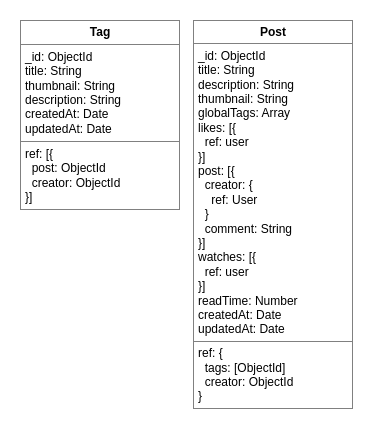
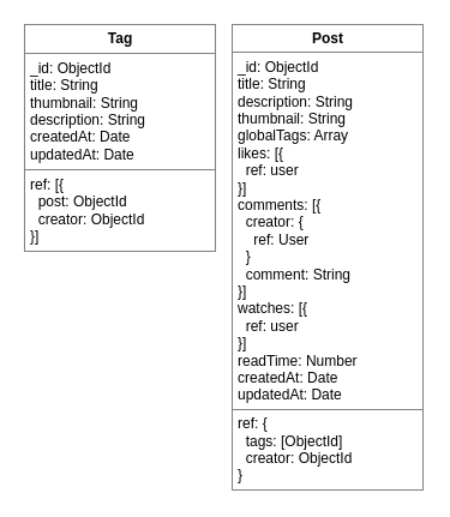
- <mxCell id="3" value="&lt;table border=&quot;1&quot; width=&quot;100%&quot; height=&quot;100%&quot; cellpadding=&quot;4&quot; style=&quot;width:100%;height:100%;border-collapse:collapse;&quot;&gt;&lt;tbody&gt;&lt;tr&gt;&lt;th align=&quot;center&quot;&gt;&lt;b&gt;Post&lt;/b&gt;&lt;/th&gt;&lt;/tr&gt;&lt;tr&gt;&lt;td&gt;&lt;div style=&quot;&quot;&gt;&lt;span data-darkreader-inline-bgcolor=&quot;&quot; style=&quot;background-color: initial; --darkreader-inline-bgcolor: initial;&quot;&gt;_id: ObjectId&lt;/span&gt;&lt;/div&gt;&lt;div style=&quot;&quot;&gt;title&lt;span data-darkreader-inline-bgcolor=&quot;&quot; style=&quot;background-color: initial; --darkreader-inline-bgcolor: initial;&quot;&gt;: String&lt;/span&gt;&lt;/div&gt;&lt;div style=&quot;&quot;&gt;description&lt;span data-darkreader-inline-bgcolor=&quot;&quot; style=&quot;background-color: initial; --darkreader-inline-bgcolor: initial;&quot;&gt;: String&lt;/span&gt;&lt;/div&gt;&lt;div style=&quot;&quot;&gt;thumbnail&lt;span data-darkreader-inline-bgcolor=&quot;&quot; style=&quot;background-color: initial; --darkreader-inline-bgcolor: initial;&quot;&gt;: String&lt;/span&gt;&lt;/div&gt;&lt;div style=&quot;&quot;&gt;globalTags&lt;span data-darkreader-inline-bgcolor=&quot;&quot; style=&quot;background-color: initial; --darkreader-inline-bgcolor: initial;&quot;&gt;: Array&lt;/span&gt;&lt;/div&gt;&lt;div style=&quot;&quot;&gt;likes: [{&lt;/div&gt;&lt;div style=&quot;&quot;&gt;&amp;nbsp; ref: user&lt;/div&gt;&lt;div style=&quot;&quot;&gt;}]&lt;/div&gt;&lt;div style=&quot;&quot;&gt;post: [{&lt;/div&gt;&lt;div style=&quot;&quot;&gt;&amp;nbsp; creator: {&lt;/div&gt;&lt;div style=&quot;&quot;&gt;&amp;nbsp; &amp;nbsp; ref: User&lt;/div&gt;&lt;div style=&quot;&quot;&gt;&amp;nbsp; }&lt;/div&gt;&lt;div style=&quot;&quot;&gt;&amp;nbsp; comment: String&lt;/div&gt;&lt;div style=&quot;&quot;&gt;}]&lt;/div&gt;&lt;div style=&quot;&quot;&gt;watches: [{&lt;/div&gt;&lt;div style=&quot;&quot;&gt;&amp;nbsp; ref: user&lt;/div&gt;&lt;div style=&quot;&quot;&gt;}]&lt;/div&gt;&lt;div style=&quot;&quot;&gt;readTime&lt;span data-darkreader-inline-bgcolor=&quot;&quot; style=&quot;background-color: initial; --darkreader-inline-bgcolor: initial;&quot;&gt;: Number&lt;/span&gt;&lt;/div&gt;&lt;div style=&quot;&quot;&gt;createdAt&lt;span data-darkreader-inline-bgcolor=&quot;&quot; style=&quot;background-color: initial; --darkreader-inline-bgcolor: initial;&quot;&gt;: Date&lt;/span&gt;&lt;/div&gt;&lt;div style=&quot;&quot;&gt;updatedAt&lt;span data-darkreader-inline-bgcolor=&quot;&quot; style=&quot;background-color: initial; --darkreader-inline-bgcolor: initial;&quot;&gt;: Date&lt;/span&gt;&lt;/div&gt;&lt;/td&gt;&lt;/tr&gt;&lt;tr&gt;&lt;td&gt;ref: {&lt;br&gt;&amp;nbsp; tags: [ObjectId]&lt;br&gt;&amp;nbsp; creator: ObjectId&lt;br&gt;}&lt;/td&gt;&lt;/tr&gt;&lt;/tbody&gt;&lt;/table&gt;" style="text;html=1;whiteSpace=wrap;strokeColor=none;fillColor=none;overflow=fill;" parent="1" vertex="1"><mxGeometry x="193" y="20" width="160" height="389" as="geometry" /></mxCell>
+ <mxCell id="3" value="&lt;table border=&quot;1&quot; width=&quot;100%&quot; height=&quot;100%&quot; cellpadding=&quot;4&quot; style=&quot;width:100%;height:100%;border-collapse:collapse;&quot;&gt;&lt;tbody&gt;&lt;tr&gt;&lt;th align=&quot;center&quot;&gt;&lt;b&gt;Post&lt;/b&gt;&lt;/th&gt;&lt;/tr&gt;&lt;tr&gt;&lt;td&gt;&lt;div style=&quot;&quot;&gt;&lt;span data-darkreader-inline-bgcolor=&quot;&quot; style=&quot;background-color: initial; --darkreader-inline-bgcolor: initial;&quot;&gt;_id: ObjectId&lt;/span&gt;&lt;/div&gt;&lt;div style=&quot;&quot;&gt;title&lt;span data-darkreader-inline-bgcolor=&quot;&quot; style=&quot;background-color: initial; --darkreader-inline-bgcolor: initial;&quot;&gt;: String&lt;/span&gt;&lt;/div&gt;&lt;div style=&quot;&quot;&gt;description&lt;span data-darkreader-inline-bgcolor=&quot;&quot; style=&quot;background-color: initial; --darkreader-inline-bgcolor: initial;&quot;&gt;: String&lt;/span&gt;&lt;/div&gt;&lt;div style=&quot;&quot;&gt;thumbnail&lt;span data-darkreader-inline-bgcolor=&quot;&quot; style=&quot;background-color: initial; --darkreader-inline-bgcolor: initial;&quot;&gt;: String&lt;/span&gt;&lt;/div&gt;&lt;div style=&quot;&quot;&gt;globalTags&lt;span data-darkreader-inline-bgcolor=&quot;&quot; style=&quot;background-color: initial; --darkreader-inline-bgcolor: initial;&quot;&gt;: Array&lt;/span&gt;&lt;/div&gt;&lt;div style=&quot;&quot;&gt;likes: [{&lt;/div&gt;&lt;div style=&quot;&quot;&gt;&amp;nbsp; ref: user&lt;/div&gt;&lt;div style=&quot;&quot;&gt;}]&lt;/div&gt;&lt;div style=&quot;&quot;&gt;comments: [{&lt;/div&gt;&lt;div style=&quot;&quot;&gt;&amp;nbsp; creator: {&lt;/div&gt;&lt;div style=&quot;&quot;&gt;&amp;nbsp; &amp;nbsp; ref: User&lt;/div&gt;&lt;div style=&quot;&quot;&gt;&amp;nbsp; }&lt;/div&gt;&lt;div style=&quot;&quot;&gt;&amp;nbsp; comment: String&lt;/div&gt;&lt;div style=&quot;&quot;&gt;}]&lt;/div&gt;&lt;div style=&quot;&quot;&gt;watches: [{&lt;/div&gt;&lt;div style=&quot;&quot;&gt;&amp;nbsp; ref: user&lt;/div&gt;&lt;div style=&quot;&quot;&gt;}]&lt;/div&gt;&lt;div style=&quot;&quot;&gt;readTime&lt;span data-darkreader-inline-bgcolor=&quot;&quot; style=&quot;background-color: initial; --darkreader-inline-bgcolor: initial;&quot;&gt;: Number&lt;/span&gt;&lt;/div&gt;&lt;div style=&quot;&quot;&gt;createdAt&lt;span data-darkreader-inline-bgcolor=&quot;&quot; style=&quot;background-color: initial; --darkreader-inline-bgcolor: initial;&quot;&gt;: Date&lt;/span&gt;&lt;/div&gt;&lt;div style=&quot;&quot;&gt;updatedAt&lt;span data-darkreader-inline-bgcolor=&quot;&quot; style=&quot;background-color: initial; --darkreader-inline-bgcolor: initial;&quot;&gt;: Date&lt;/span&gt;&lt;/div&gt;&lt;/td&gt;&lt;/tr&gt;&lt;tr&gt;&lt;td&gt;ref: {&lt;br&gt;&amp;nbsp; tags: [ObjectId]&lt;br&gt;&amp;nbsp; creator: ObjectId&lt;br&gt;}&lt;/td&gt;&lt;/tr&gt;&lt;/tbody&gt;&lt;/table&gt;" style="text;html=1;whiteSpace=wrap;strokeColor=none;fillColor=none;overflow=fill;" parent="1" vertex="1"><mxGeometry x="193" y="20" width="160" height="389" as="geometry" /></mxCell>
